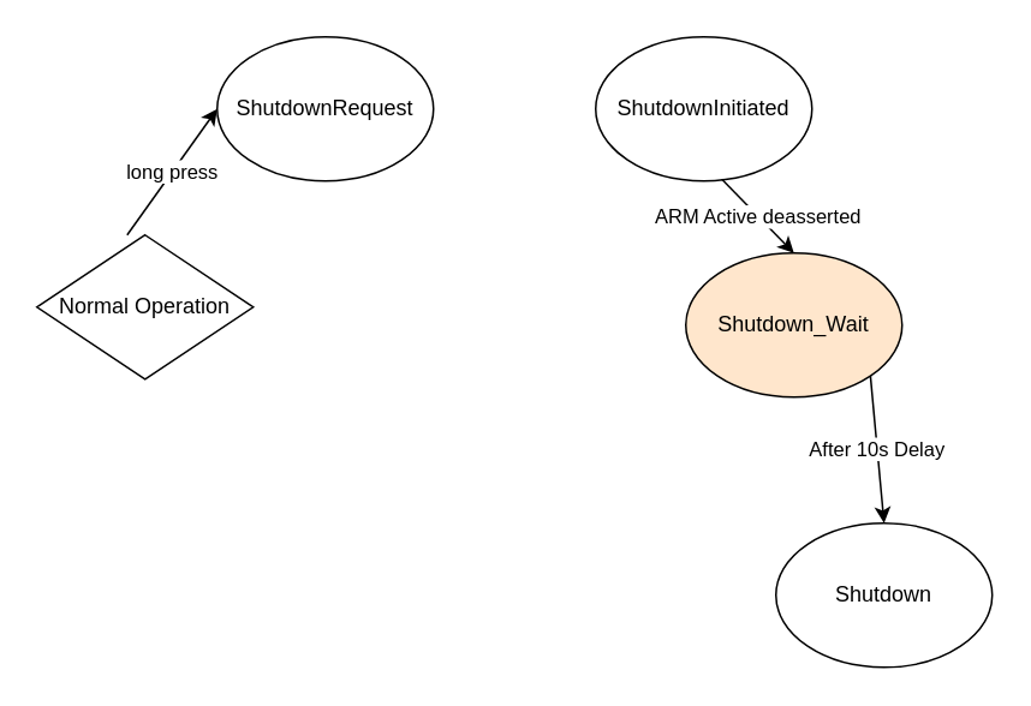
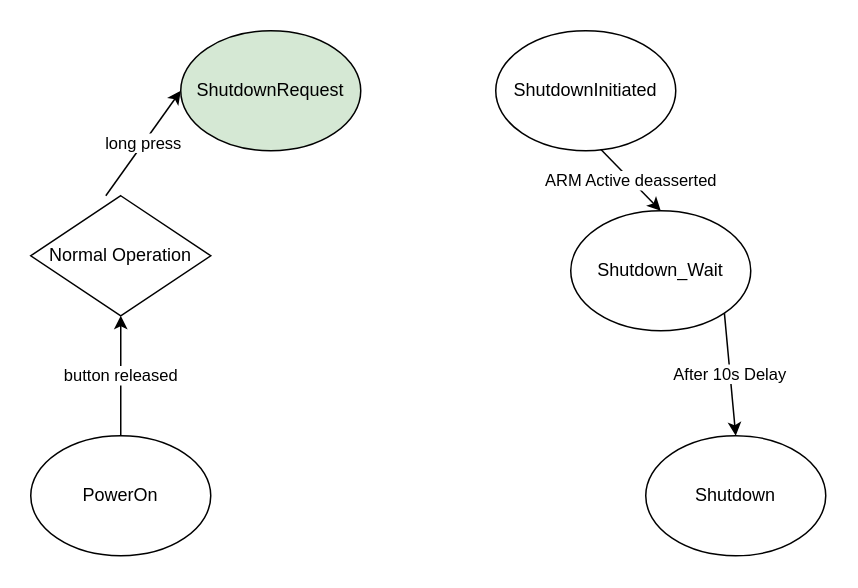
- <mxCell id="4" value="ShutdownRequest" style="ellipse;whiteSpace=wrap;html=1;" parent="1" vertex="1"><mxGeometry x="120" y="20" width="120" height="80" as="geometry" /></mxCell>
+ <mxCell id="4" value="ShutdownRequest" style="ellipse;whiteSpace=wrap;html=1;fillColor=#d5e8d4;" parent="1" vertex="1"><mxGeometry x="120" y="20" width="120" height="80" as="geometry" /></mxCell>
- <mxCell id="10" value="Shutdown_Wait" style="ellipse;whiteSpace=wrap;html=1;fillColor=#ffe6cc;" vertex="1" parent="1"><mxGeometry x="380" y="140" width="120" height="80" as="geometry" /></mxCell>
+ <mxCell id="10" value="Shutdown_Wait" style="ellipse;whiteSpace=wrap;html=1;" vertex="1" parent="1"><mxGeometry x="380" y="140" width="120" height="80" as="geometry" /></mxCell>
+ <mxCell id="7" value="button released" style="endArrow=classic;html=1;rounded=0;exitX=0.5;exitY=0;exitDx=0;exitDy=0;entryX=0.5;entryY=1;entryDx=0;entryDy=0;" parent="1" source="2" target="3" edge="1"><mxGeometry width="50" height="50" relative="1" as="geometry"><mxPoint x="80" y="280" as="sourcePoint" /><mxPoint x="130" y="230" as="targetPoint" /></mxGeometry></mxCell>
+ <mxCell id="2" value="PowerOn" style="ellipse;whiteSpace=wrap;html=1;" parent="1" vertex="1"><mxGeometry x="20" y="290" width="120" height="80" as="geometry" /></mxCell>
